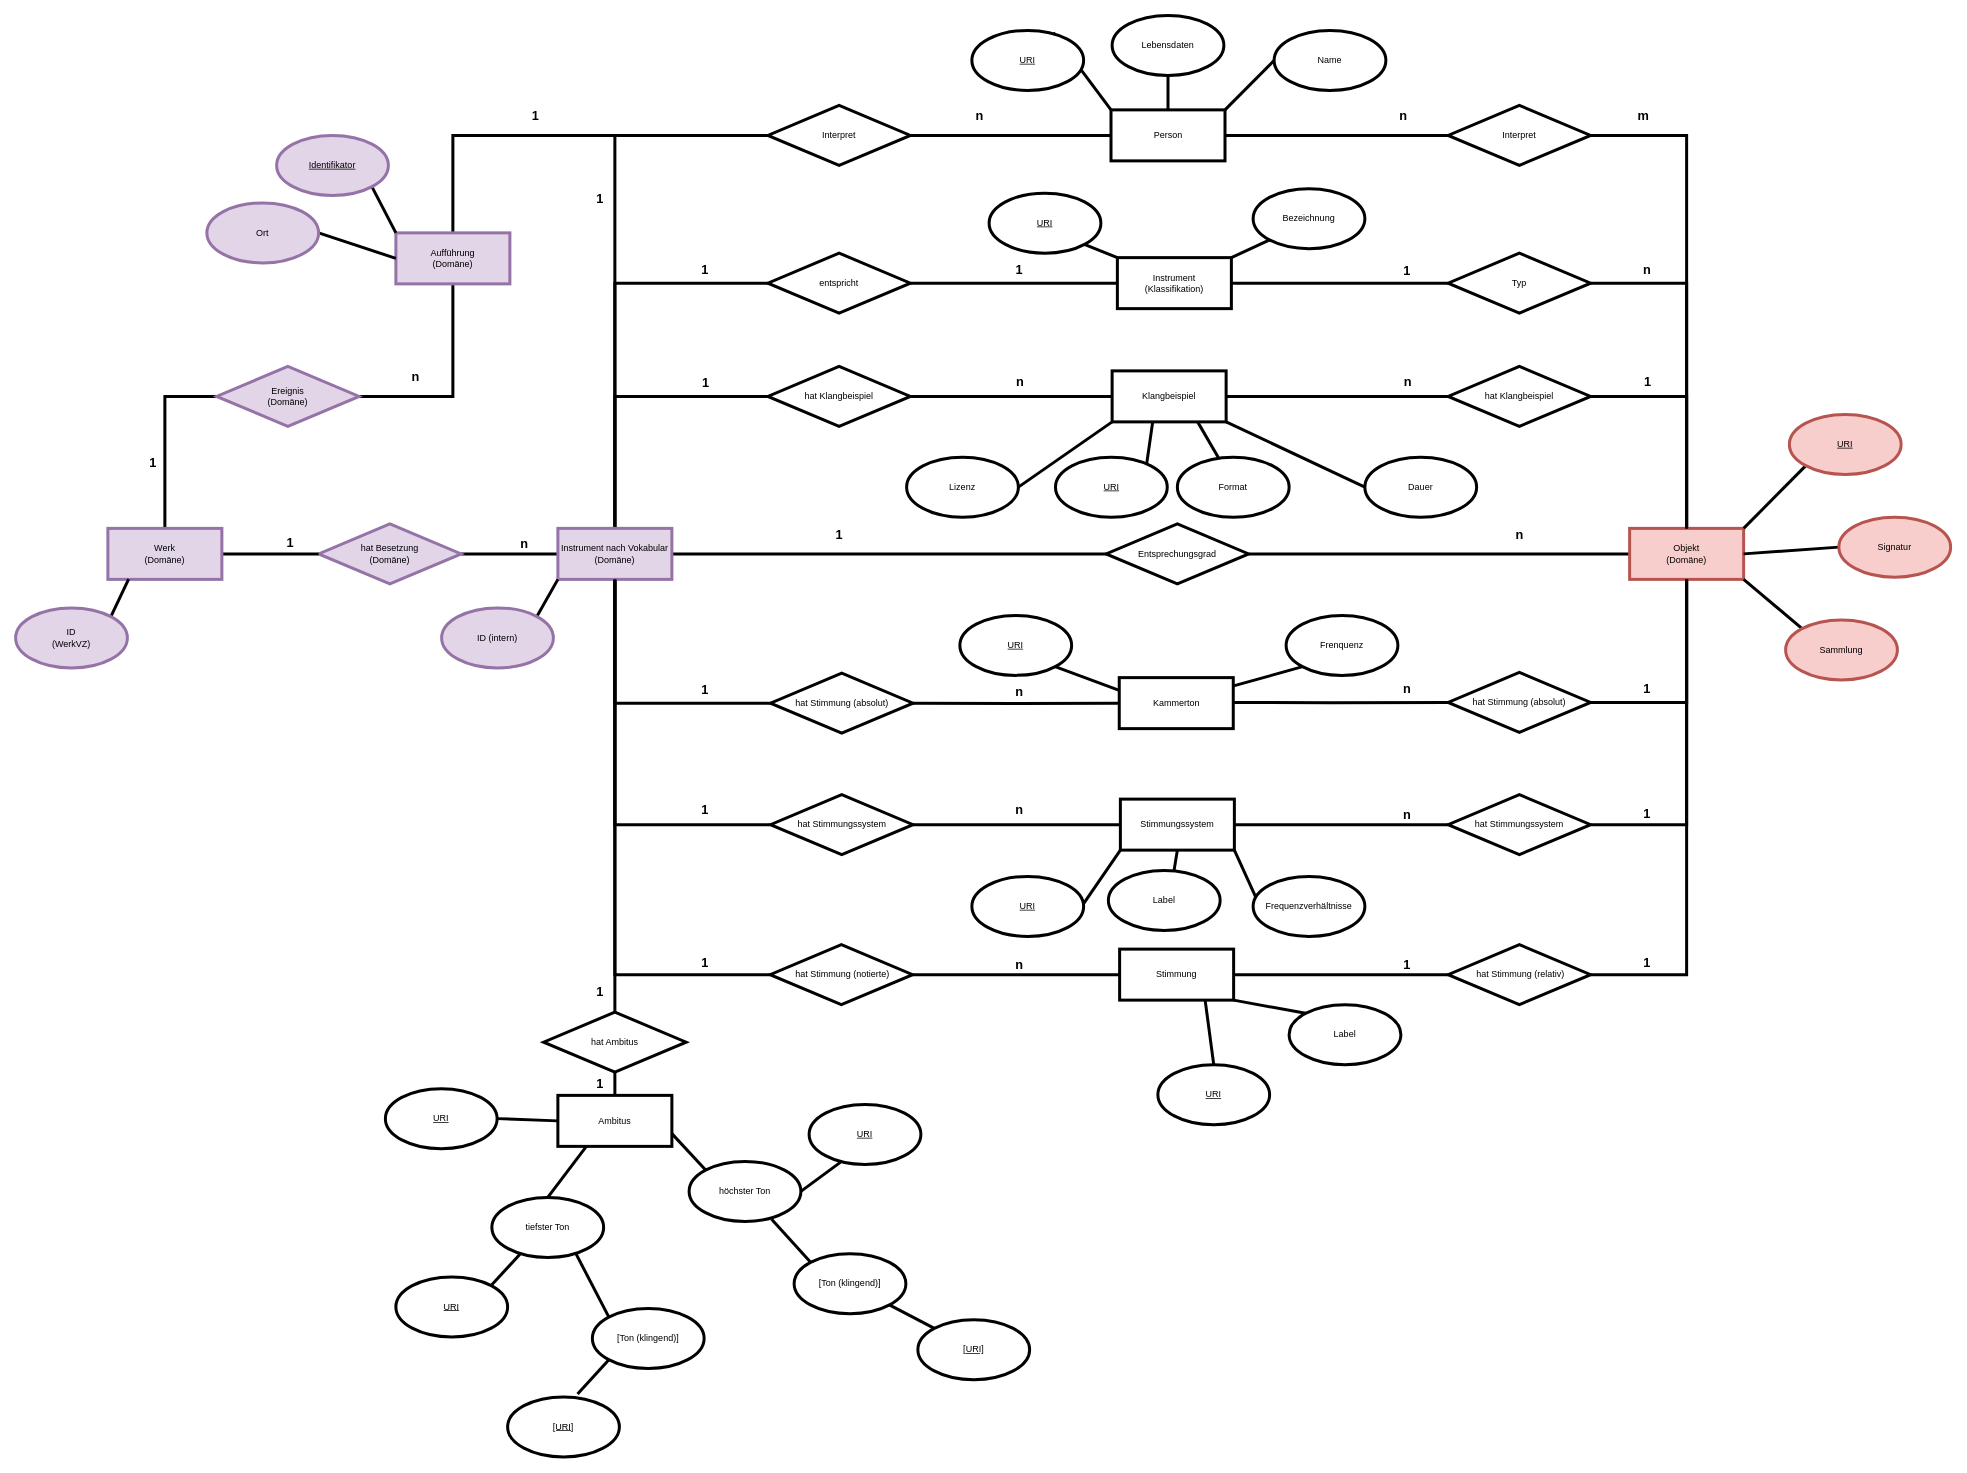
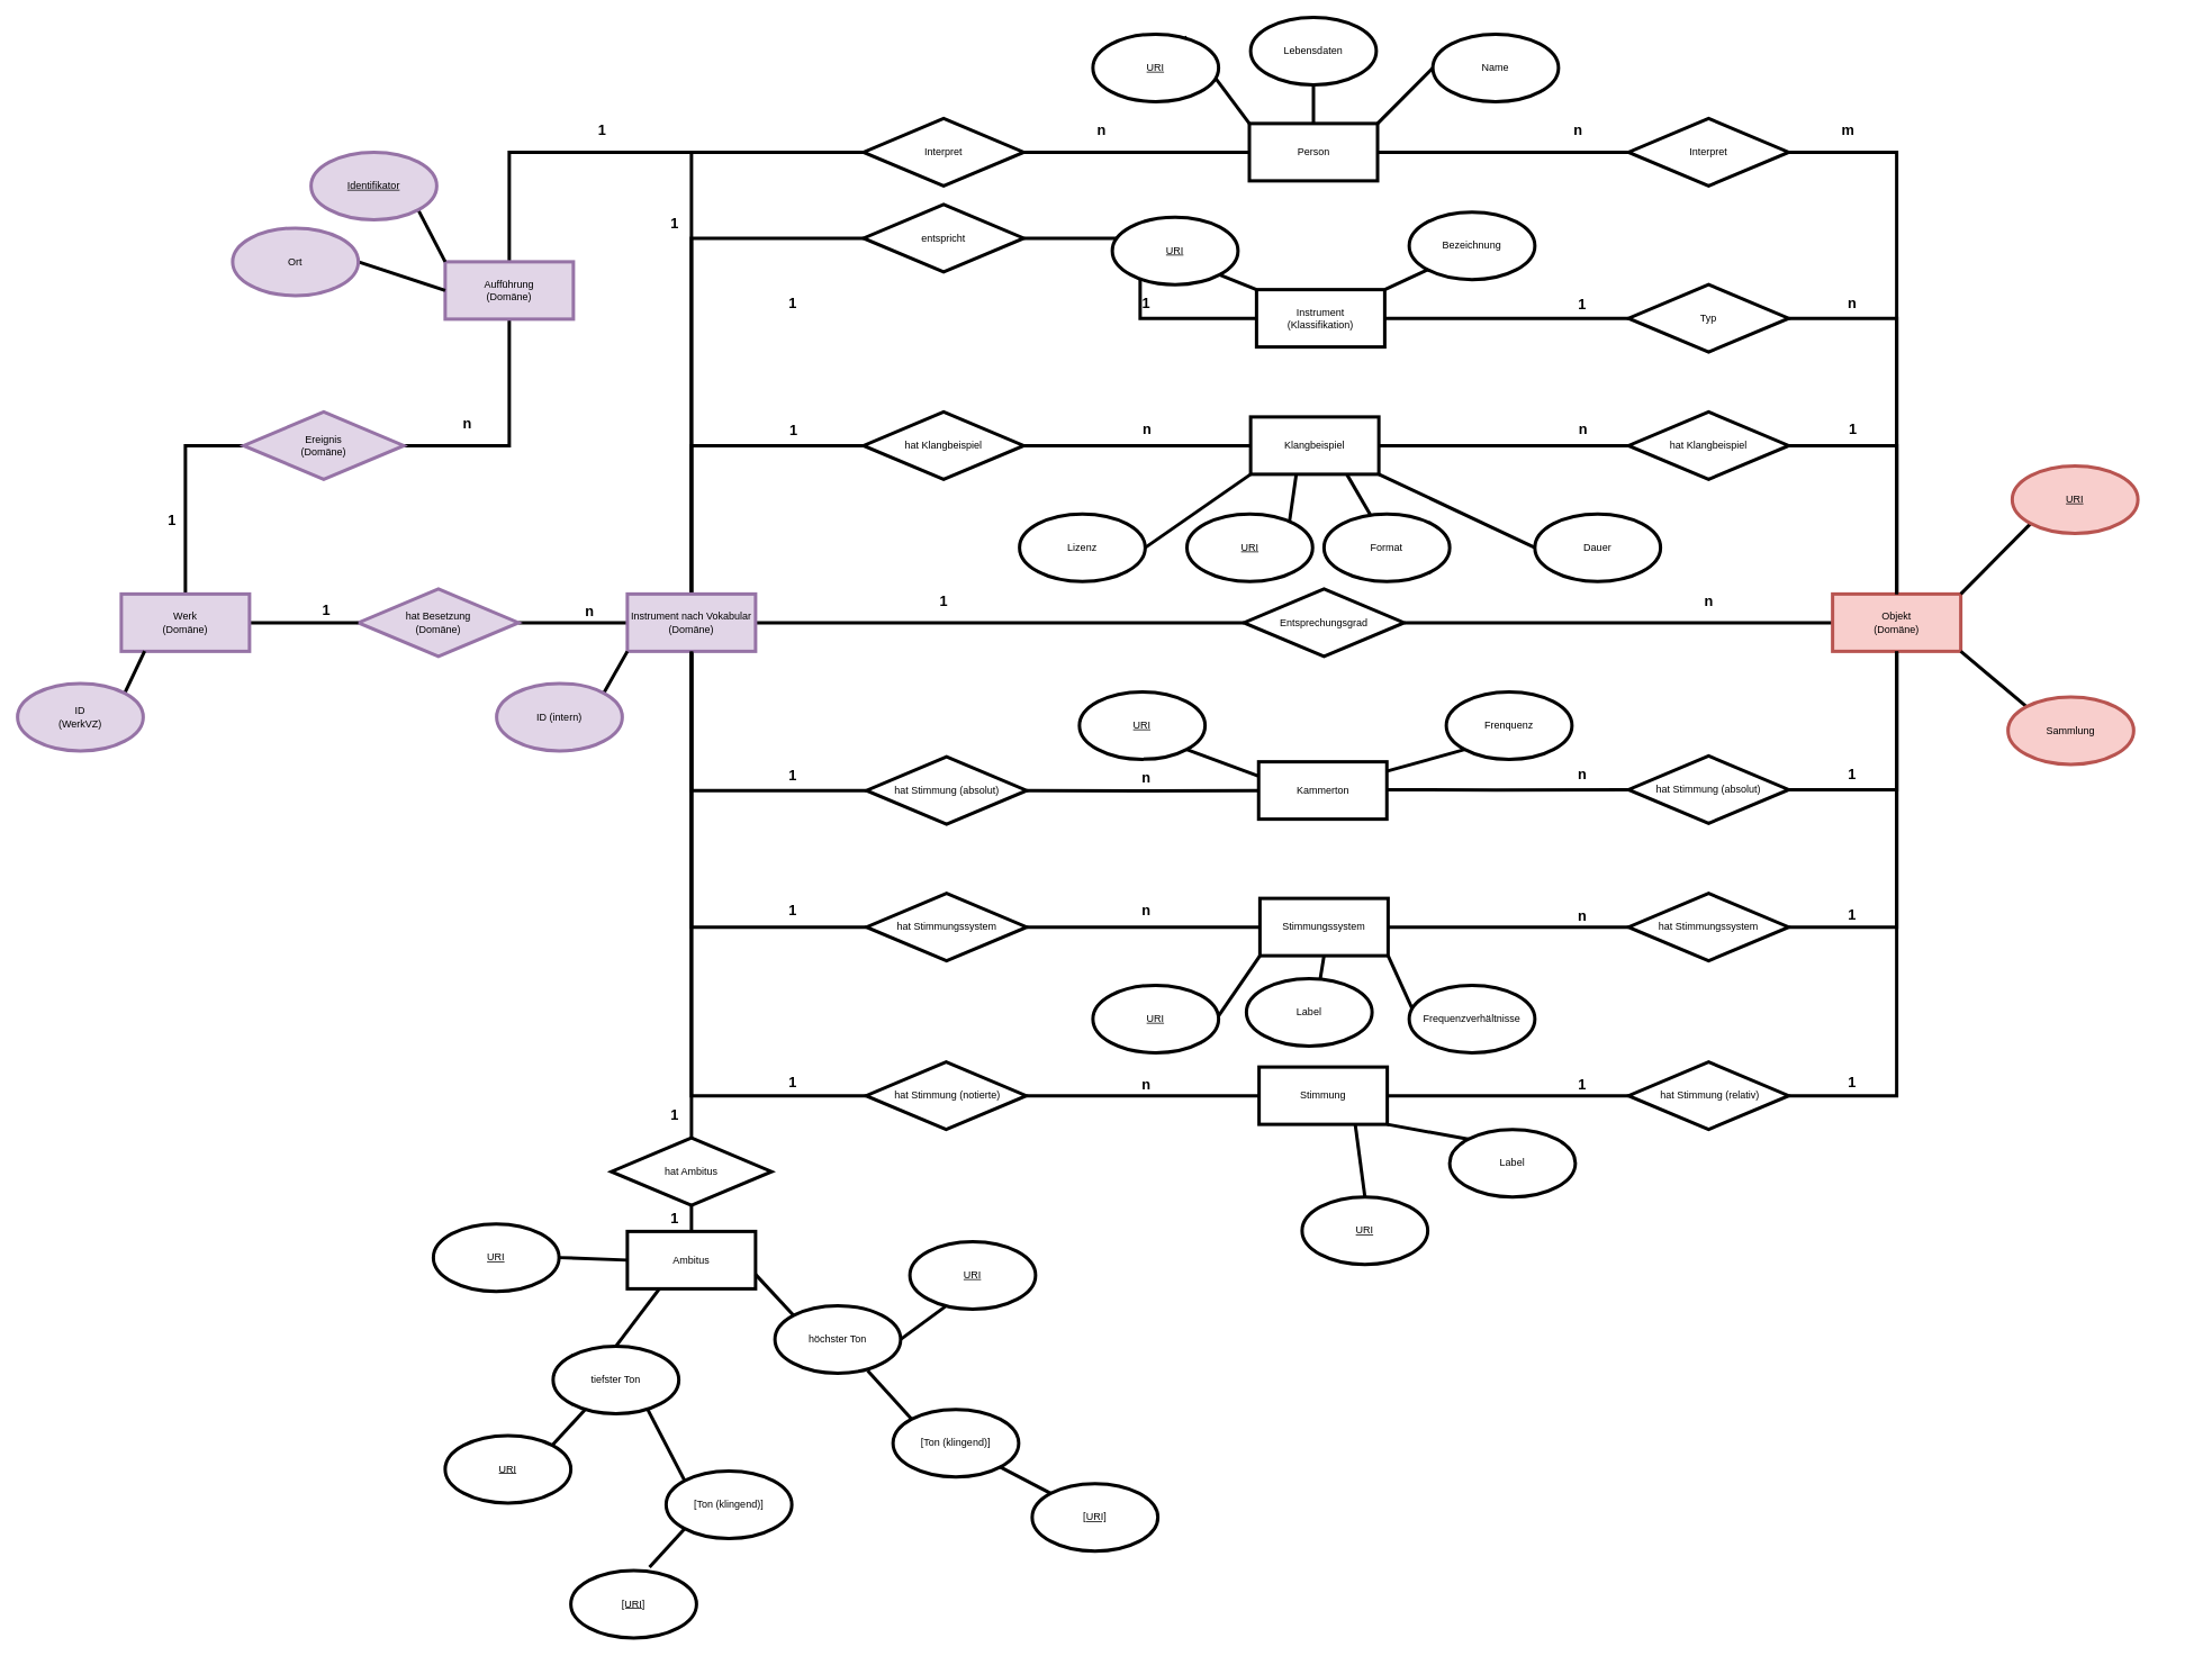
- <mxCell id="7" value="entspricht" style="rhombus;whiteSpace=wrap;html=1;strokeWidth=4;" parent="1" vertex="1"><mxGeometry x="1023" y="337" width="190" height="80" as="geometry" /></mxCell>
+ <mxCell id="7" value="entspricht" style="rhombus;whiteSpace=wrap;html=1;strokeWidth=4;" parent="1" vertex="1"><mxGeometry x="1023" y="242" width="190" height="80" as="geometry" /></mxCell>
- <mxCell id="71" value="Signatur" style="ellipse;whiteSpace=wrap;html=1;strokeWidth=4;fillColor=#f8cecc;strokeColor=#b85450;" parent="1" vertex="1"><mxGeometry x="2451" y="689" width="149" height="80" as="geometry" /></mxCell>
- <mxCell id="70" style="edgeStyle=none;rounded=0;orthogonalLoop=1;jettySize=auto;html=1;exitX=0;exitY=0.5;exitDx=0;exitDy=0;entryX=1;entryY=0.5;entryDx=0;entryDy=0;endArrow=none;endFill=0;strokeWidth=4;" parent="1" source="71" target="15" edge="1"><mxGeometry relative="1" as="geometry" /></mxCell>
